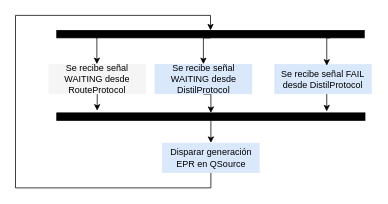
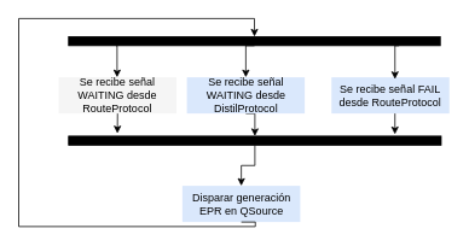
- <mxCell id="8" value="Se recibe señal FAIL desde DistilProtocol" style="rounded=0;whiteSpace=wrap;html=1;fillColor=#dae8fc;strokeColor=none;" parent="1" vertex="1"><mxGeometry x="365" y="85" width="130" height="40" as="geometry" /></mxCell>
+ <mxCell id="8" value="Se recibe señal FAIL desde RouteProtocol" style="rounded=0;whiteSpace=wrap;html=1;fillColor=#dae8fc;strokeColor=none;" parent="1" vertex="1"><mxGeometry x="365" y="85" width="130" height="40" as="geometry" /></mxCell>
- <mxCell id="10" value="Disparar generación EPR en QSource" style="rounded=0;whiteSpace=wrap;html=1;fillColor=#dae8fc;strokeColor=none;" parent="1" vertex="1"><mxGeometry x="215.5" y="190" width="130" height="40" as="geometry" /></mxCell>
+ <mxCell id="10" value="Disparar generación EPR en QSource" style="rounded=0;whiteSpace=wrap;html=1;fillColor=#dae8fc;strokeColor=none;" parent="1" vertex="1"><mxGeometry x="200.5" y="205" width="130" height="40" as="geometry" /></mxCell>
